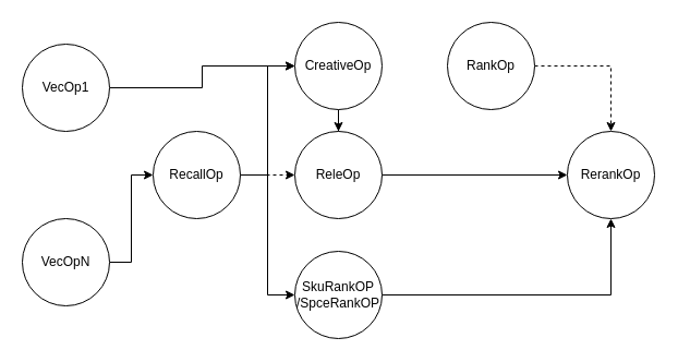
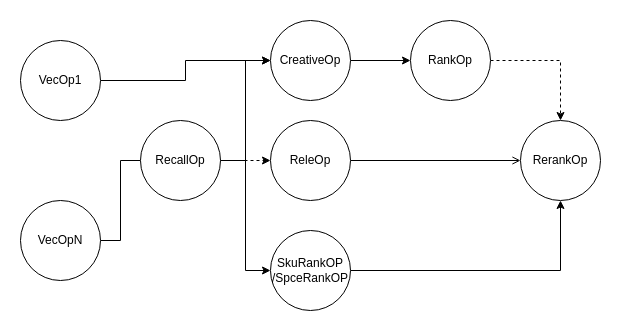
- <mxCell id="10" style="edgeStyle=orthogonalEdgeStyle;rounded=0;orthogonalLoop=1;jettySize=auto;html=1;" edge="1" parent="1" source="11" target="13"><mxGeometry relative="1" as="geometry" /></mxCell>
+ <mxCell id="10" style="edgeStyle=orthogonalEdgeStyle;rounded=0;orthogonalLoop=1;jettySize=auto;html=1;entryX=0;entryY=0.5;entryDx=0;entryDy=0;" edge="1" parent="1" source="11" target="17"><mxGeometry relative="1" as="geometry" /></mxCell>
- <mxCell id="4" style="edgeStyle=orthogonalEdgeStyle;rounded=0;orthogonalLoop=1;jettySize=auto;html=1;entryX=0;entryY=0.5;entryDx=0;entryDy=0;" edge="1" parent="1" source="5" target="9"><mxGeometry relative="1" as="geometry" /></mxCell>
+ <mxCell id="4" style="edgeStyle=orthogonalEdgeStyle;rounded=0;orthogonalLoop=1;jettySize=auto;html=1;entryX=0;entryY=0.5;entryDx=0;entryDy=0;endArrow=none;" edge="1" parent="1" source="5" target="9"><mxGeometry relative="1" as="geometry" /></mxCell>
- <mxCell id="12" style="edgeStyle=orthogonalEdgeStyle;rounded=0;orthogonalLoop=1;jettySize=auto;html=1;entryX=0;entryY=0.5;entryDx=0;entryDy=0;" edge="1" parent="1" source="13" target="18"><mxGeometry relative="1" as="geometry" /></mxCell>
+ <mxCell id="12" style="edgeStyle=orthogonalEdgeStyle;rounded=0;orthogonalLoop=1;jettySize=auto;html=1;entryX=0;entryY=0.5;entryDx=0;entryDy=0;endArrow=open;" edge="1" parent="1" source="13" target="18"><mxGeometry relative="1" as="geometry" /></mxCell>
